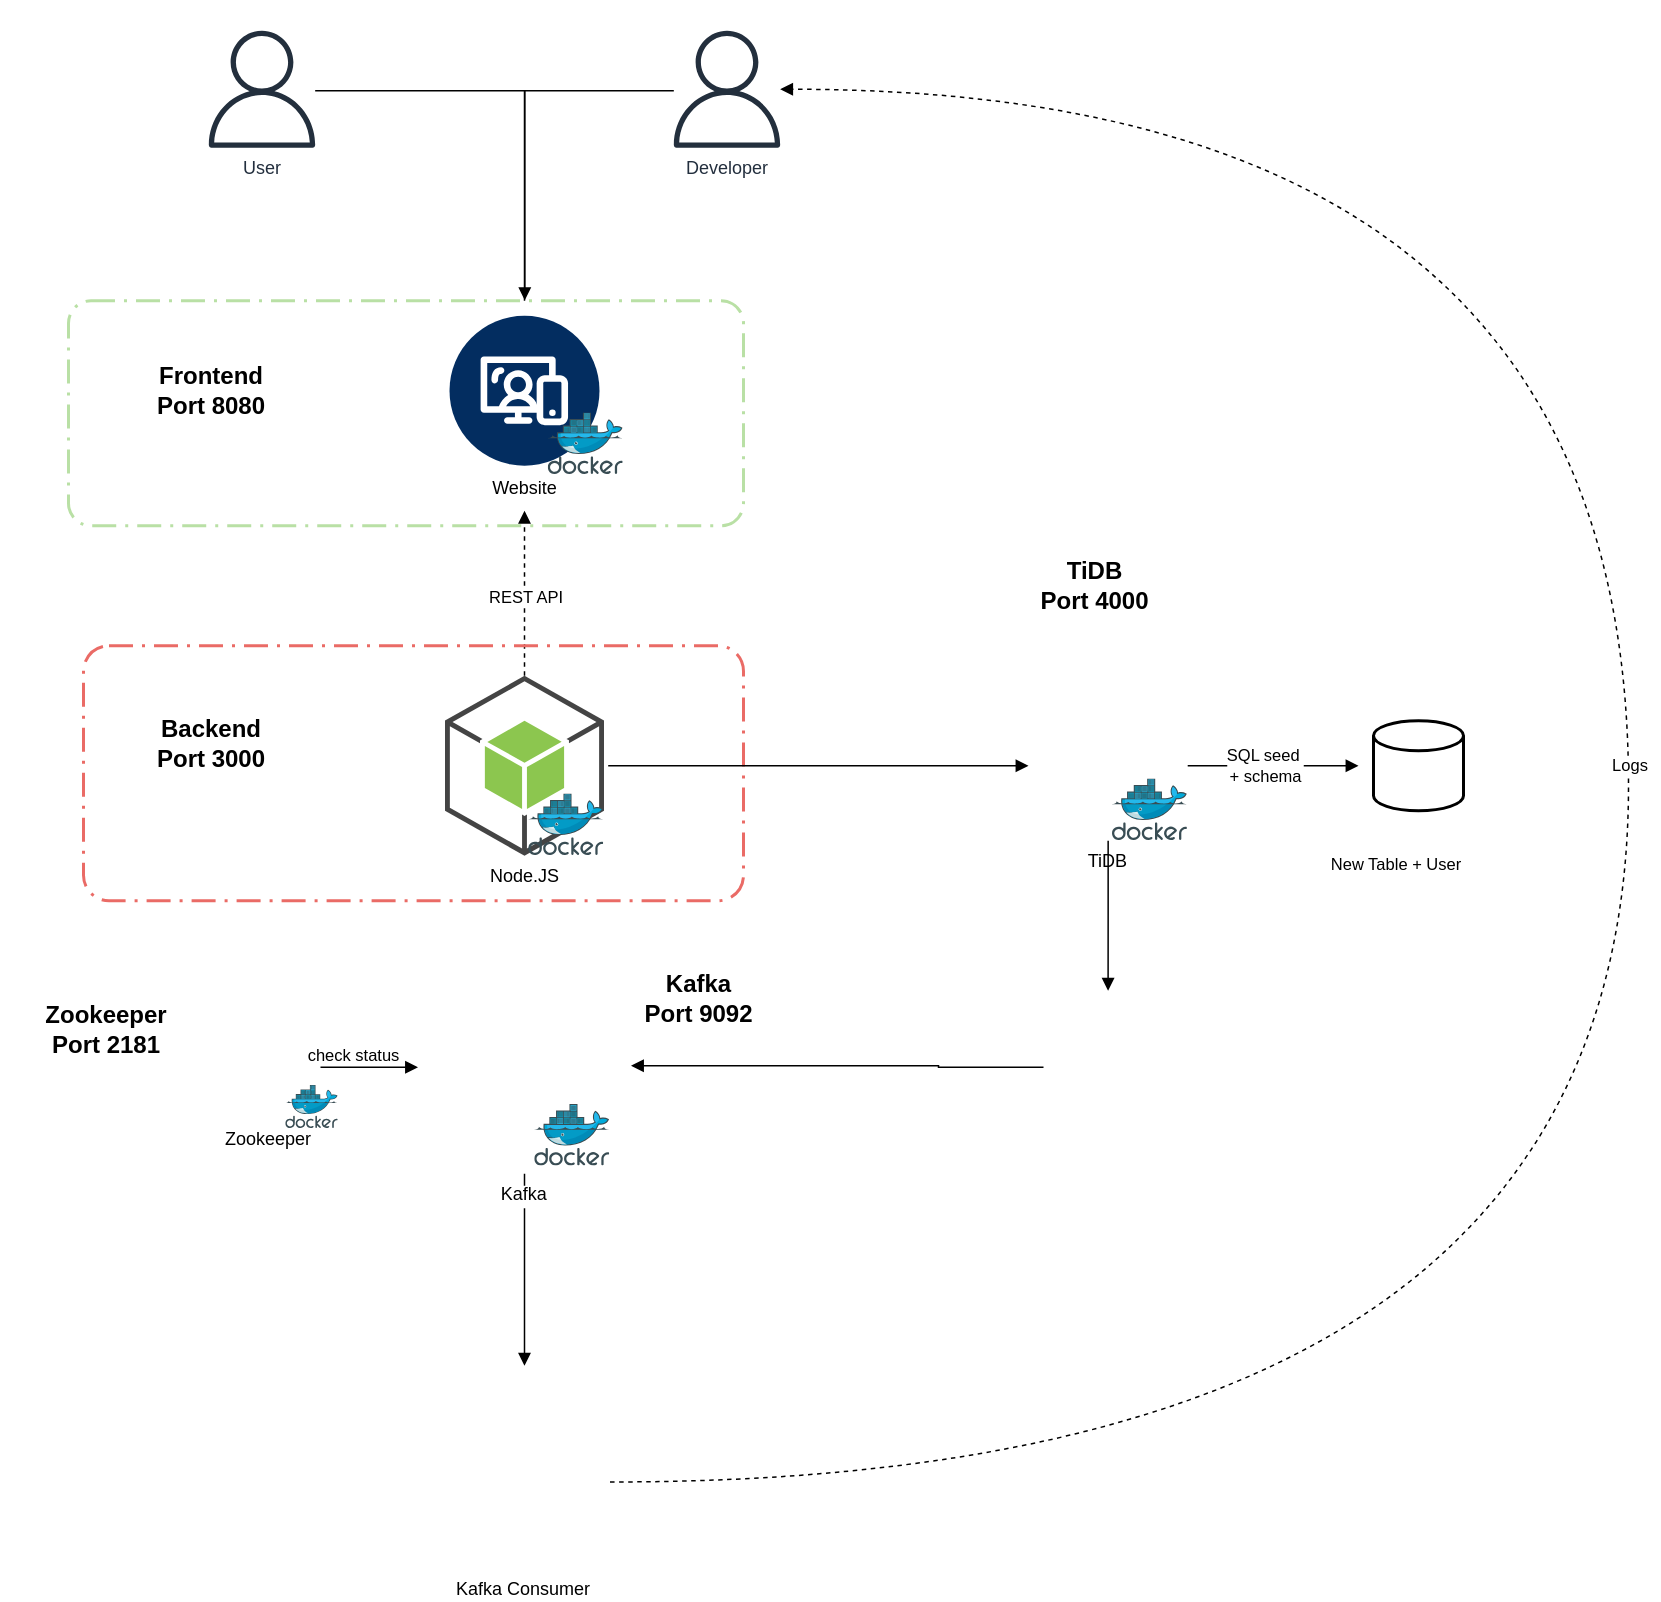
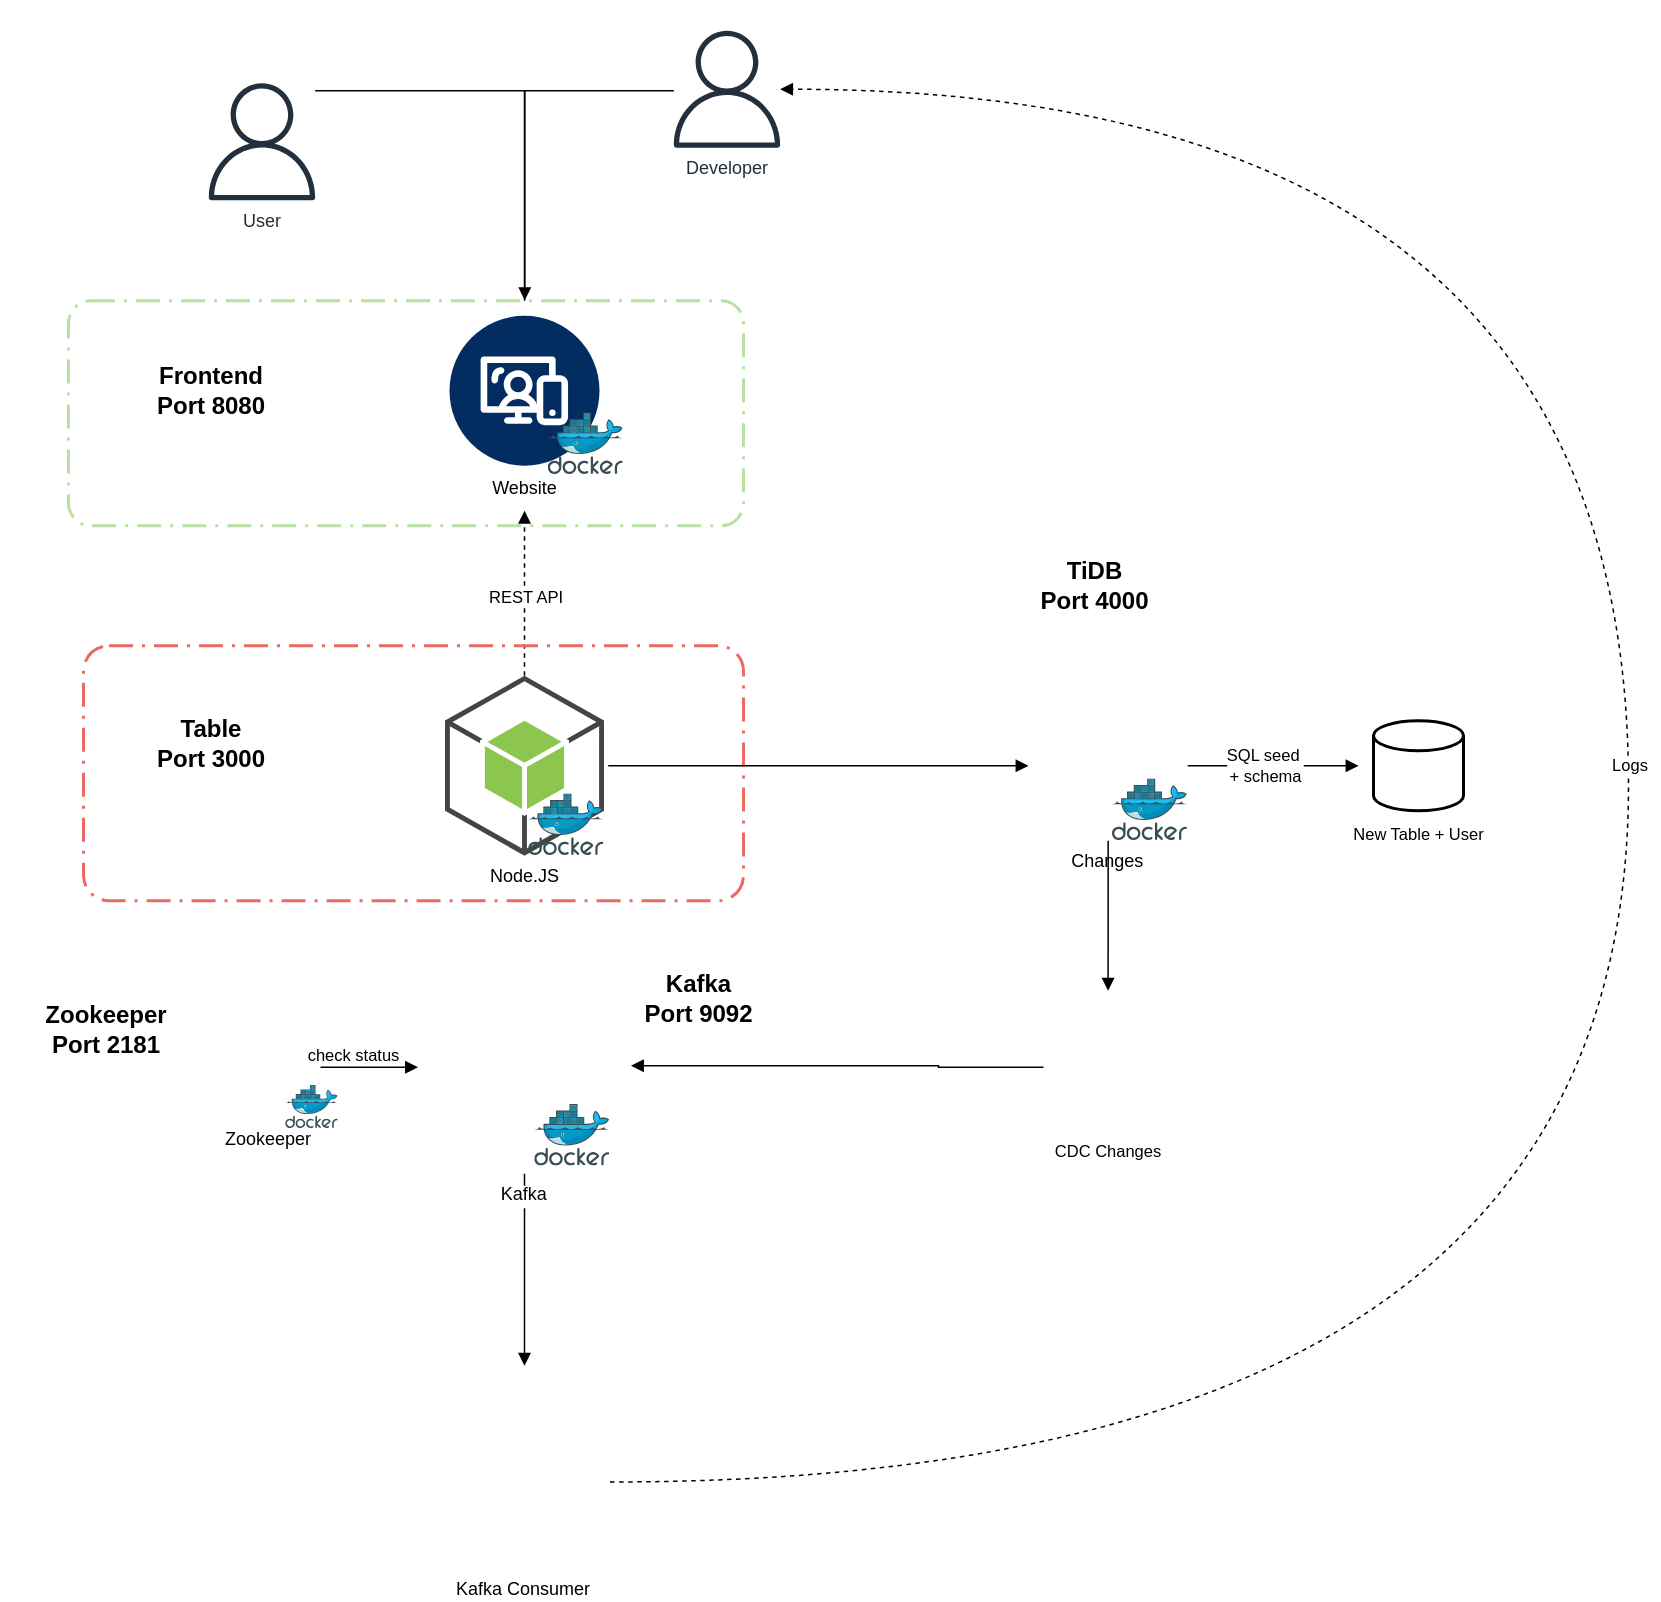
- <mxCell id="3" value="&lt;span&gt;User&lt;/span&gt;" style="sketch=0;outlineConnect=0;fontColor=#232F3E;gradientColor=none;fillColor=#232F3D;strokeColor=none;dashed=0;verticalLabelPosition=bottom;verticalAlign=top;align=center;html=1;fontSize=12;fontStyle=0;aspect=fixed;pointerEvents=1;shape=mxgraph.aws4.user;" parent="1" vertex="1"><mxGeometry x="135" y="20" width="78" height="78" as="geometry" /></mxCell>
+ <mxCell id="3" value="&lt;span&gt;User&lt;/span&gt;" style="sketch=0;outlineConnect=0;fontColor=#232F3E;gradientColor=none;fillColor=#232F3D;strokeColor=none;dashed=0;verticalLabelPosition=bottom;verticalAlign=top;align=center;html=1;fontSize=12;fontStyle=0;aspect=fixed;pointerEvents=1;shape=mxgraph.aws4.user;" parent="1" vertex="1"><mxGeometry x="135" y="55" width="78" height="78" as="geometry" /></mxCell>
- <mxCell id="12" value="&lt;b&gt;&lt;font style=&quot;font-size: 16px;&quot;&gt;Backend&lt;/font&gt;&lt;/b&gt;&lt;div&gt;&lt;b&gt;&lt;font style=&quot;font-size: 16px;&quot;&gt;Port 3000&lt;/font&gt;&lt;/b&gt;&lt;/div&gt;" style="text;html=1;align=center;verticalAlign=middle;resizable=0;points=[];autosize=1;strokeColor=none;fillColor=none;" parent="1" vertex="1"><mxGeometry x="90" y="470" width="100" height="50" as="geometry" /></mxCell>
+ <mxCell id="12" value="&lt;b&gt;&lt;font style=&quot;font-size: 16px;&quot;&gt;Table&lt;/font&gt;&lt;/b&gt;&lt;div&gt;&lt;b&gt;&lt;font style=&quot;font-size: 16px;&quot;&gt;Port 3000&lt;/font&gt;&lt;/b&gt;&lt;/div&gt;" style="text;html=1;align=center;verticalAlign=middle;resizable=0;points=[];autosize=1;strokeColor=none;fillColor=none;" parent="1" vertex="1"><mxGeometry x="90" y="470" width="100" height="50" as="geometry" /></mxCell>
- <mxCell id="16" value="TiDB" style="shape=image;verticalLabelPosition=bottom;labelBackgroundColor=none;verticalAlign=top;aspect=fixed;imageAspect=0;image=https://dbdb.io/media/logos/tidb-logo_preview.png;clipPath=inset(0% 59.67% 0% 0%);" parent="1" vertex="1"><mxGeometry x="685" y="460" width="106.14" height="100" as="geometry" /></mxCell>
+ <mxCell id="16" value="Changes" style="shape=image;verticalLabelPosition=bottom;labelBackgroundColor=none;verticalAlign=top;aspect=fixed;imageAspect=0;image=https://dbdb.io/media/logos/tidb-logo_preview.png;clipPath=inset(0% 59.67% 0% 0%);" parent="1" vertex="1"><mxGeometry x="685" y="460" width="106.14" height="100" as="geometry" /></mxCell>
- <mxCell id="23" value="New Table + User" style="text;html=1;align=center;verticalAlign=middle;resizable=0;points=[];autosize=1;strokeColor=none;fillColor=none;fontFamily=Helvetica;fontSize=11;fontColor=default;labelBackgroundColor=default;" parent="1" vertex="1"><mxGeometry x="875" y="561.16" width="110" height="30" as="geometry" /></mxCell>
+ <mxCell id="23" value="New Table + User" style="text;html=1;align=center;verticalAlign=middle;resizable=0;points=[];autosize=1;strokeColor=none;fillColor=none;fontFamily=Helvetica;fontSize=11;fontColor=default;labelBackgroundColor=default;" parent="1" vertex="1"><mxGeometry x="890" y="541.16" width="110" height="30" as="geometry" /></mxCell>
+ <mxCell id="24" value="CDC Changes" style="text;html=1;align=center;verticalAlign=middle;resizable=0;points=[];autosize=1;strokeColor=none;fillColor=none;fontFamily=Helvetica;fontSize=11;fontColor=default;labelBackgroundColor=default;" parent="1" vertex="1"><mxGeometry x="693.07" y="752" width="90" height="30" as="geometry" /></mxCell>
